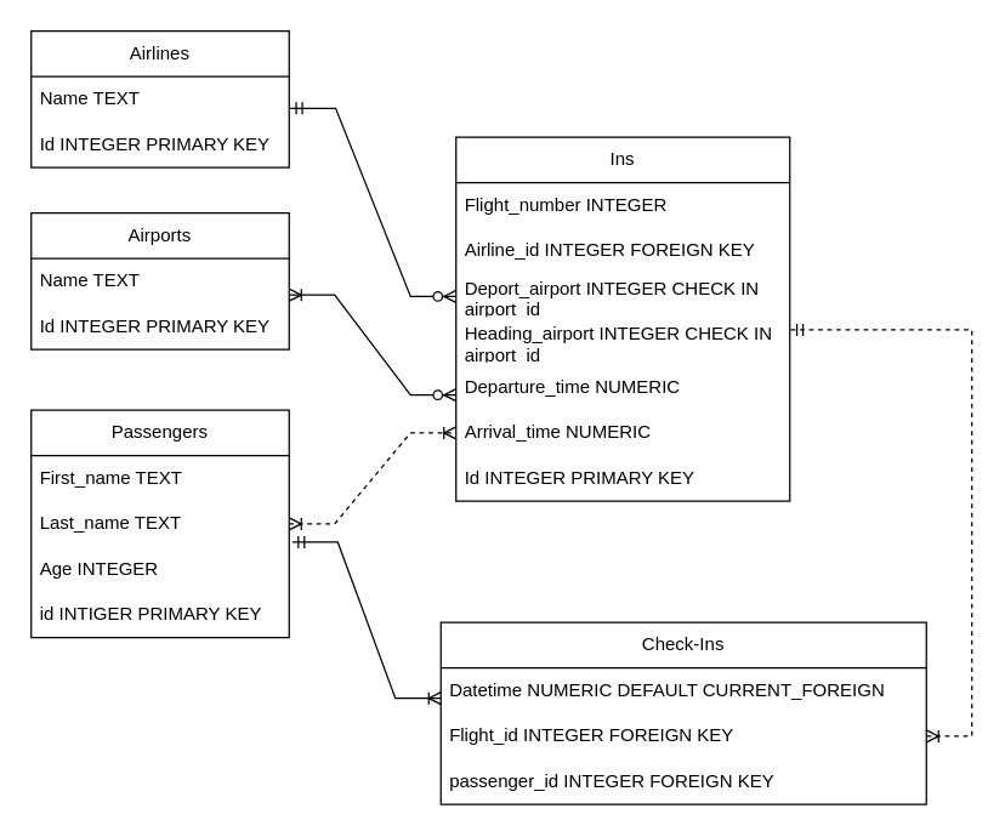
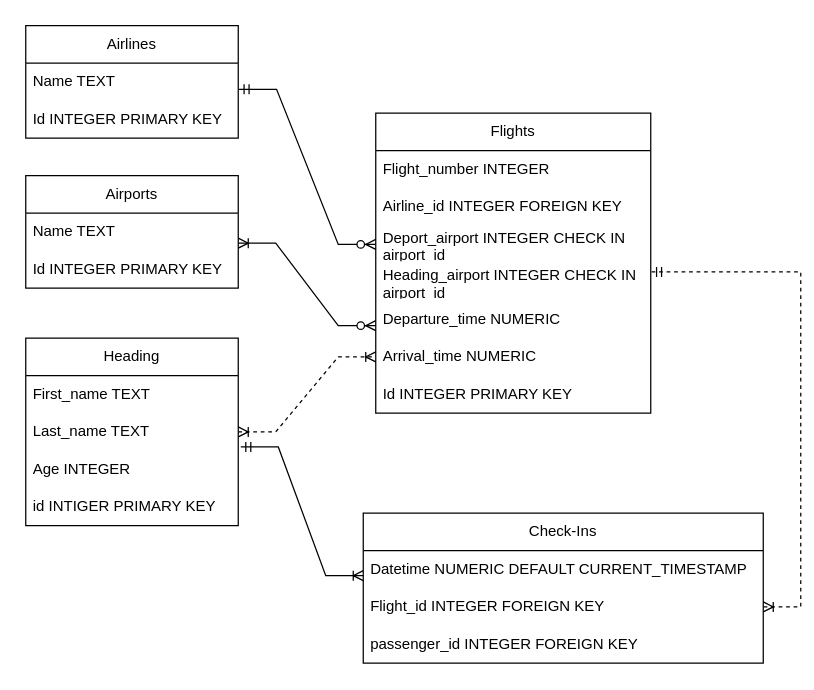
- <mxCell id="8" value="Ins" style="swimlane;fontStyle=0;childLayout=stackLayout;horizontal=1;startSize=30;horizontalStack=0;resizeParent=1;resizeParentMax=0;resizeLast=0;collapsible=1;marginBottom=0;whiteSpace=wrap;html=1;" vertex="1" parent="1"><mxGeometry x="300" y="90" width="220" height="240" as="geometry"><mxRectangle x="500" y="290" width="80" height="30" as="alternateBounds" /></mxGeometry></mxCell>
+ <mxCell id="8" value="Flights" style="swimlane;fontStyle=0;childLayout=stackLayout;horizontal=1;startSize=30;horizontalStack=0;resizeParent=1;resizeParentMax=0;resizeLast=0;collapsible=1;marginBottom=0;whiteSpace=wrap;html=1;" vertex="1" parent="1"><mxGeometry x="300" y="90" width="220" height="240" as="geometry"><mxRectangle x="500" y="290" width="80" height="30" as="alternateBounds" /></mxGeometry></mxCell>
- <mxCell id="16" value="Passengers" style="swimlane;fontStyle=0;childLayout=stackLayout;horizontal=1;startSize=30;horizontalStack=0;resizeParent=1;resizeParentMax=0;resizeLast=0;collapsible=1;marginBottom=0;whiteSpace=wrap;html=1;" vertex="1" parent="1"><mxGeometry x="20" y="270" width="170" height="150" as="geometry" /></mxCell>
+ <mxCell id="16" value="Heading" style="swimlane;fontStyle=0;childLayout=stackLayout;horizontal=1;startSize=30;horizontalStack=0;resizeParent=1;resizeParentMax=0;resizeLast=0;collapsible=1;marginBottom=0;whiteSpace=wrap;html=1;" vertex="1" parent="1"><mxGeometry x="20" y="270" width="170" height="150" as="geometry" /></mxCell>
- <mxCell id="22" value="Datetime NUMERIC DEFAULT CURRENT_FOREIGN" style="text;strokeColor=none;fillColor=none;align=left;verticalAlign=middle;spacingLeft=4;spacingRight=4;overflow=hidden;points=[[0,0.5],[1,0.5]];portConstraint=eastwest;rotatable=0;whiteSpace=wrap;html=1;" vertex="1" parent="21"><mxGeometry y="30" width="320" height="30" as="geometry" /></mxCell>
+ <mxCell id="22" value="Datetime NUMERIC DEFAULT CURRENT_TIMESTAMP" style="text;strokeColor=none;fillColor=none;align=left;verticalAlign=middle;spacingLeft=4;spacingRight=4;overflow=hidden;points=[[0,0.5],[1,0.5]];portConstraint=eastwest;rotatable=0;whiteSpace=wrap;html=1;" vertex="1" parent="21"><mxGeometry y="30" width="320" height="30" as="geometry" /></mxCell>
